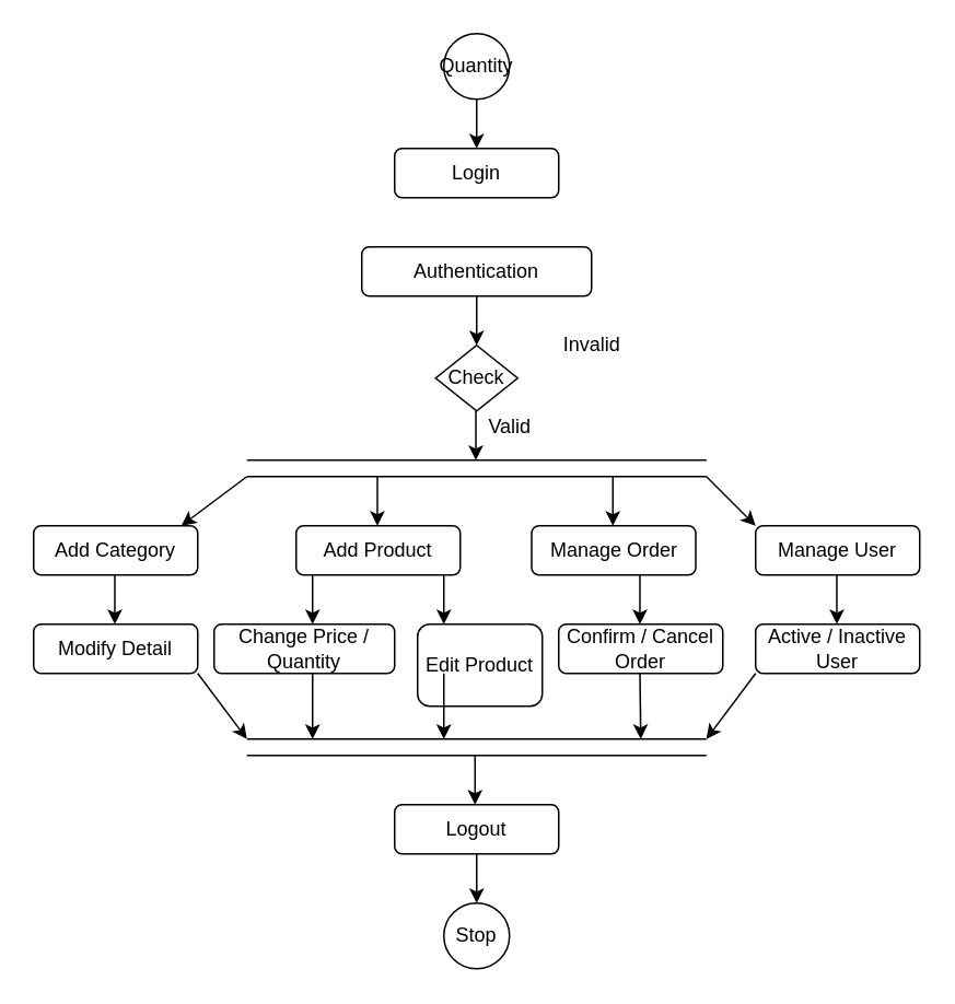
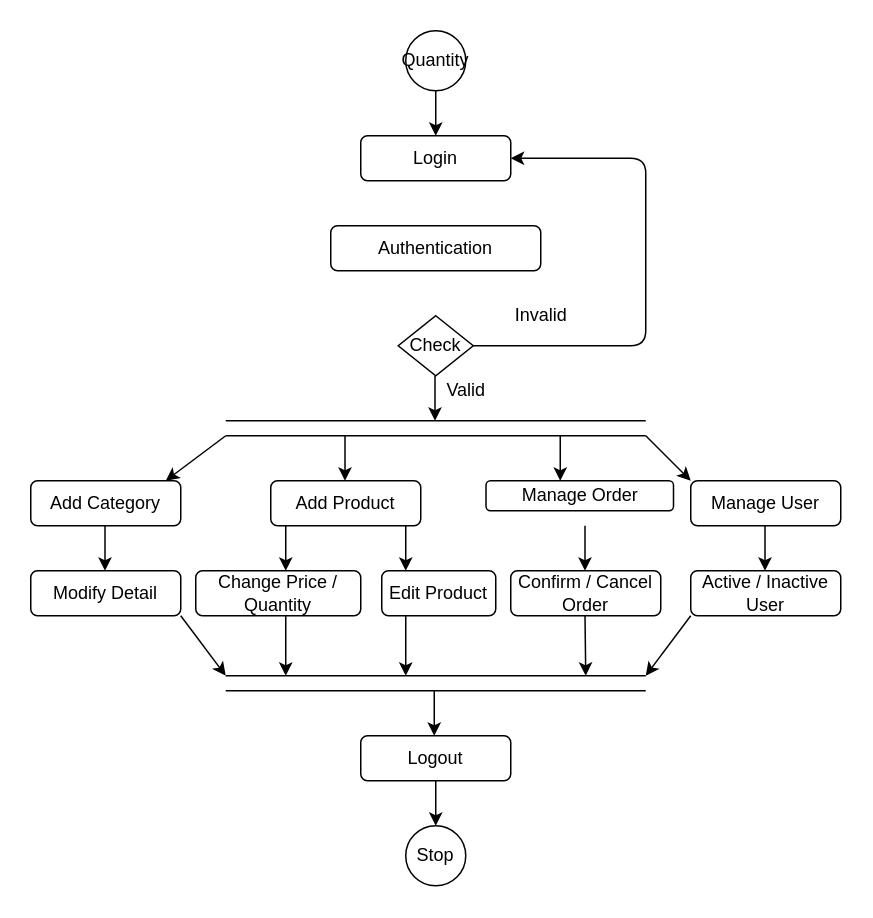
+ <mxCell id="7" value="" style="endArrow=classic;html=1;exitX=1;exitY=0.5;exitDx=0;exitDy=0;entryX=1;entryY=0.5;entryDx=0;entryDy=0;" edge="1" parent="2" source="9" target="4"><mxGeometry width="50" height="50" relative="1" as="geometry"><mxPoint x="410" y="20" as="sourcePoint" /><mxPoint x="410" y="30" as="targetPoint" /><Array as="points"><mxPoint x="410" y="210" /><mxPoint x="410" y="85" /></Array></mxGeometry></mxCell>
- <mxCell id="8" value="" style="endArrow=classic;html=1;exitX=0.5;exitY=1;exitDx=0;exitDy=0;entryX=0.5;entryY=0;entryDx=0;entryDy=0;" edge="1" parent="2" source="5" target="9"><mxGeometry width="50" height="50" relative="1" as="geometry"><mxPoint x="290" y="270" as="sourcePoint" /><mxPoint x="240" y="310" as="targetPoint" /></mxGeometry></mxCell>
- <mxCell id="16" value="Manage Order" style="rounded=1;whiteSpace=wrap;html=1;" vertex="1" parent="2"><mxGeometry x="303.5" y="300" width="100" height="30" as="geometry" /></mxCell>
+ <mxCell id="16" value="Manage Order" style="rounded=1;whiteSpace=wrap;html=1;" vertex="1" parent="2"><mxGeometry x="303.5" y="300" width="125" height="20" as="geometry" /></mxCell>
- <mxCell id="27" value="Edit Product" style="rounded=1;whiteSpace=wrap;html=1;" vertex="1" parent="2"><mxGeometry x="234" y="360" width="76" height="50" as="geometry" /></mxCell>
+ <mxCell id="27" value="Edit Product" style="rounded=1;whiteSpace=wrap;html=1;" vertex="1" parent="2"><mxGeometry x="234" y="360" width="76" height="30" as="geometry" /></mxCell>
